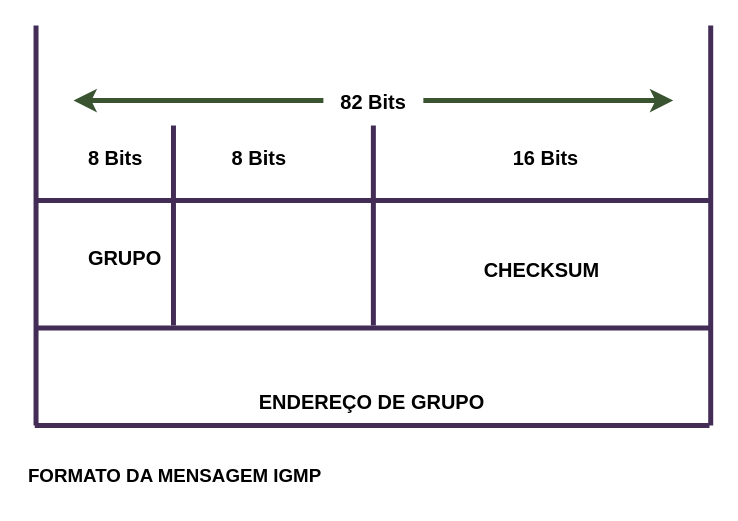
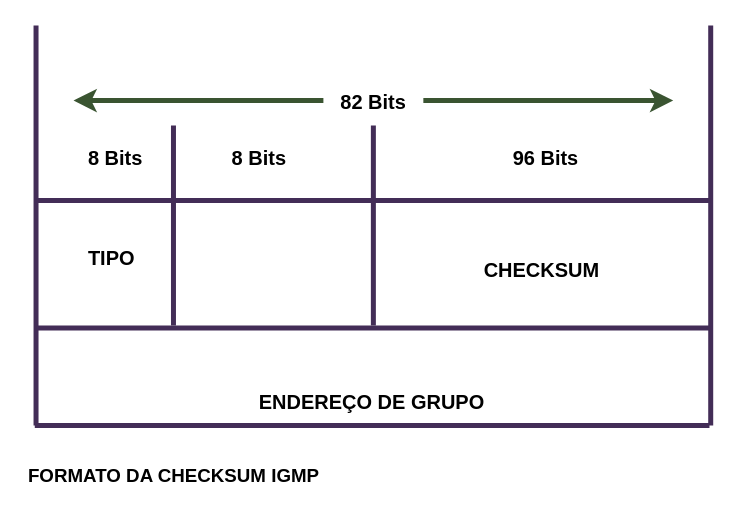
- <mxCell id="9" value="16 Bits" style="text;html=1;whiteSpace=wrap;overflow=hidden;rounded=0;fontFamily=Helvetica;fontSize=16;fontStyle=1;fontColor=light-dark(#000000,#FFD966);" vertex="1" parent="1"><mxGeometry x="408" y="110" width="80" height="30" as="geometry" /></mxCell>
+ <mxCell id="9" value="96 Bits" style="text;html=1;whiteSpace=wrap;overflow=hidden;rounded=0;fontFamily=Helvetica;fontSize=16;fontStyle=1;fontColor=light-dark(#000000,#FFD966);" vertex="1" parent="1"><mxGeometry x="408" y="110" width="80" height="30" as="geometry" /></mxCell>
- <mxCell id="7" value="GRUPO" style="text;html=1;whiteSpace=wrap;overflow=hidden;rounded=0;fontFamily=Helvetica;fontSize=16;fontStyle=1;fontColor=light-dark(#000000,#FFD966);" vertex="1" parent="1"><mxGeometry x="68" y="190" width="80" height="30" as="geometry" /></mxCell>
+ <mxCell id="7" value="TIPO" style="text;html=1;whiteSpace=wrap;overflow=hidden;rounded=0;fontFamily=Helvetica;fontSize=16;fontStyle=1;fontColor=light-dark(#000000,#FFD966);" vertex="1" parent="1"><mxGeometry x="68" y="190" width="80" height="30" as="geometry" /></mxCell>
- <mxCell id="18" value="FORMATO DA MENSAGEM IGMP" style="text;html=1;whiteSpace=wrap;overflow=hidden;rounded=0;fontFamily=Helvetica;fontSize=15;fontStyle=1" vertex="1" parent="1"><mxGeometry x="20" y="365" width="250" height="30" as="geometry" /></mxCell>
+ <mxCell id="18" value="FORMATO DA CHECKSUM IGMP" style="text;html=1;whiteSpace=wrap;overflow=hidden;rounded=0;fontFamily=Helvetica;fontSize=15;fontStyle=1" vertex="1" parent="1"><mxGeometry x="20" y="365" width="250" height="30" as="geometry" /></mxCell>
